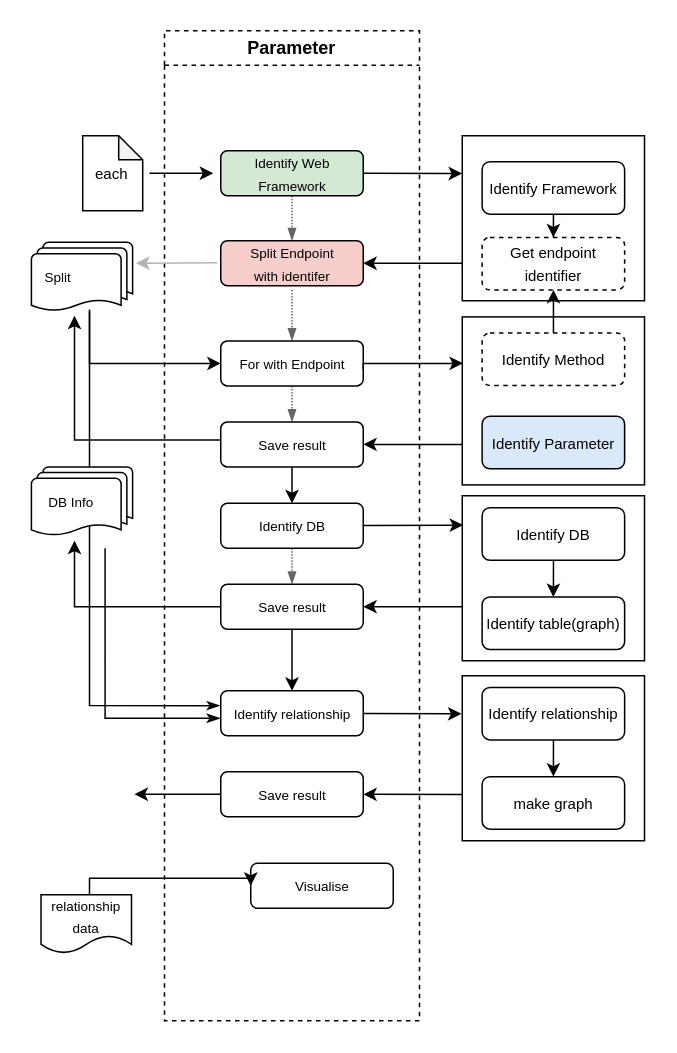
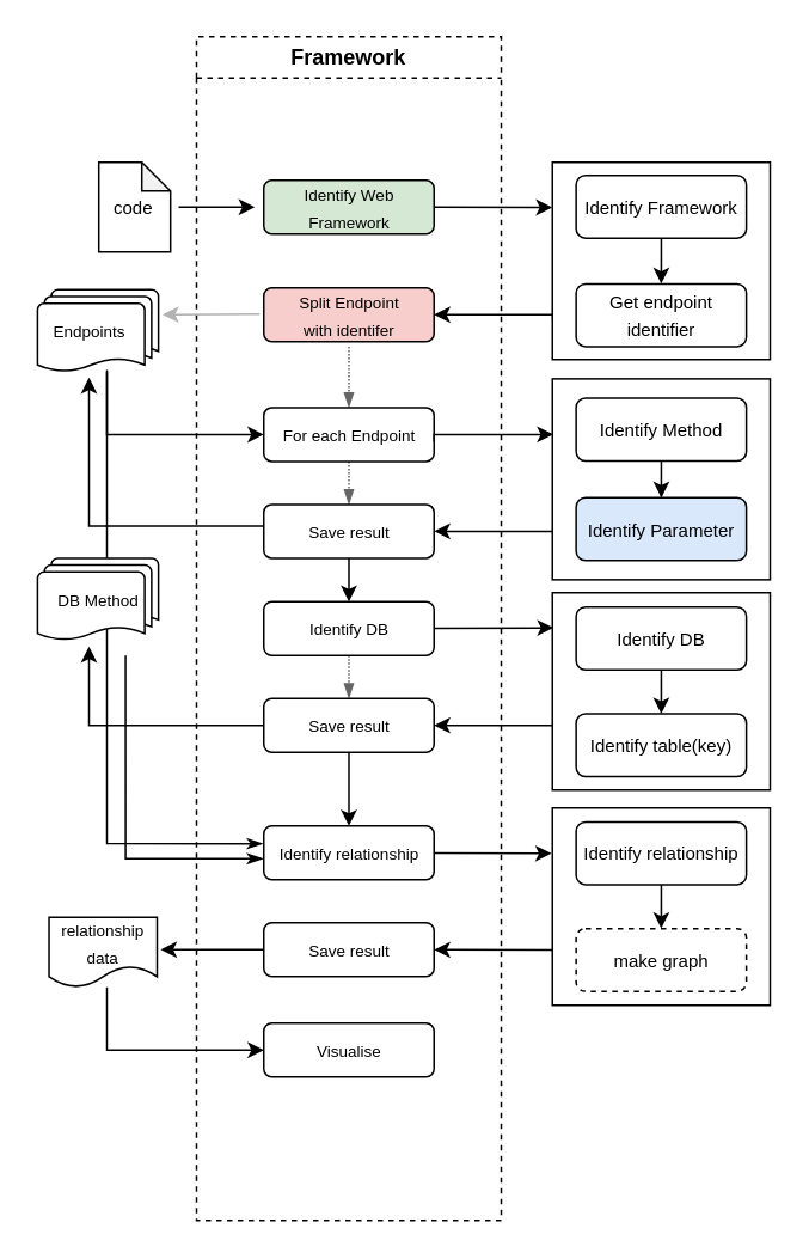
- <mxCell id="4" value="Parameter" style="swimlane;whiteSpace=wrap;html=1;dashed=1;" vertex="1" parent="1"><mxGeometry x="109" y="20" width="170" height="660" as="geometry"><mxRectangle x="320" y="300" width="100" height="30" as="alternateBounds" /></mxGeometry></mxCell>
+ <mxCell id="4" value="Framework" style="swimlane;whiteSpace=wrap;html=1;dashed=1;" vertex="1" parent="1"><mxGeometry x="109" y="20" width="170" height="660" as="geometry"><mxRectangle x="320" y="300" width="100" height="30" as="alternateBounds" /></mxGeometry></mxCell>
- <mxCell id="3" value="&lt;font style=&quot;font-size: 10px;&quot;&gt;each&lt;/font&gt;" style="shape=note;whiteSpace=wrap;html=1;backgroundOutline=1;darkOpacity=0.05;size=16;" vertex="1" parent="1"><mxGeometry x="54.47" y="90" width="40" height="50" as="geometry" /></mxCell>
+ <mxCell id="3" value="&lt;font style=&quot;font-size: 10px;&quot;&gt;code&lt;/font&gt;" style="shape=note;whiteSpace=wrap;html=1;backgroundOutline=1;darkOpacity=0.05;size=16;" vertex="1" parent="1"><mxGeometry x="54.47" y="90" width="40" height="50" as="geometry" /></mxCell>
- <mxCell id="17" value="&lt;font size=&quot;1&quot;&gt;Identify Framework&lt;/font&gt;" style="rounded=1;whiteSpace=wrap;html=1;" vertex="1" parent="1"><mxGeometry x="320.75" y="107.25" width="95" height="35" as="geometry" /></mxCell>
+ <mxCell id="17" value="&lt;font size=&quot;1&quot;&gt;Identify Framework&lt;/font&gt;" style="rounded=1;whiteSpace=wrap;html=1;" vertex="1" parent="1"><mxGeometry x="320.75" y="97.25" width="95" height="35" as="geometry" /></mxCell>
- <mxCell id="5" style="rounded=0;orthogonalLoop=1;jettySize=auto;html=1;dashed=1;dashPattern=1 1;strokeColor=#666666;endArrow=blockThin;endFill=1;" edge="1" parent="4" source="6" target="7"><mxGeometry relative="1" as="geometry" /></mxCell>
- <mxCell id="18" value="&lt;font size=&quot;1&quot;&gt;Get endpoint identifier&lt;/font&gt;" style="rounded=1;whiteSpace=wrap;html=1;dashed=1;" vertex="1" parent="1"><mxGeometry x="320.75" y="157.75" width="95" height="35" as="geometry" /></mxCell>
+ <mxCell id="18" value="&lt;font size=&quot;1&quot;&gt;Get endpoint identifier&lt;/font&gt;" style="rounded=1;whiteSpace=wrap;html=1;" vertex="1" parent="1"><mxGeometry x="320.75" y="157.75" width="95" height="35" as="geometry" /></mxCell>
- <mxCell id="20" value="&lt;font style=&quot;font-size: 9px;&quot;&gt;&amp;nbsp; &amp;nbsp;Split&lt;/font&gt;" style="strokeWidth=1;html=1;shape=mxgraph.flowchart.multi-document;whiteSpace=wrap;align=left;" vertex="1" parent="1"><mxGeometry x="20.27" y="161" width="67.47" height="46" as="geometry" /></mxCell>
+ <mxCell id="20" value="&lt;font style=&quot;font-size: 9px;&quot;&gt;&amp;nbsp; &amp;nbsp;Endpoints&lt;/font&gt;" style="strokeWidth=1;html=1;shape=mxgraph.flowchart.multi-document;whiteSpace=wrap;align=left;" vertex="1" parent="1"><mxGeometry x="20.27" y="161" width="67.47" height="46" as="geometry" /></mxCell>
- <mxCell id="29" style="edgeStyle=orthogonalEdgeStyle;rounded=0;orthogonalLoop=1;jettySize=auto;html=1;" edge="1" parent="1" source="30" target="18"><mxGeometry relative="1" as="geometry" /></mxCell>
+ <mxCell id="29" style="edgeStyle=orthogonalEdgeStyle;rounded=0;orthogonalLoop=1;jettySize=auto;html=1;" edge="1" parent="1" source="30" target="31"><mxGeometry relative="1" as="geometry" /></mxCell>
- <mxCell id="30" value="&lt;font size=&quot;1&quot;&gt;Identify Method&lt;/font&gt;" style="rounded=1;whiteSpace=wrap;html=1;dashed=1;" vertex="1" parent="1"><mxGeometry x="320.75" y="221.5" width="95" height="35" as="geometry" /></mxCell>
+ <mxCell id="30" value="&lt;font size=&quot;1&quot;&gt;Identify Method&lt;/font&gt;" style="rounded=1;whiteSpace=wrap;html=1;" vertex="1" parent="1"><mxGeometry x="320.75" y="221.5" width="95" height="35" as="geometry" /></mxCell>
- <mxCell id="23" value="&lt;font style=&quot;font-size: 9px;&quot;&gt;For with Endpoint&lt;br&gt;&lt;/font&gt;" style="rounded=1;whiteSpace=wrap;html=1;" vertex="1" parent="1"><mxGeometry x="146.5" y="226.75" width="95" height="30" as="geometry" /></mxCell>
+ <mxCell id="23" value="&lt;font style=&quot;font-size: 9px;&quot;&gt;For each Endpoint&lt;br&gt;&lt;/font&gt;" style="rounded=1;whiteSpace=wrap;html=1;" vertex="1" parent="1"><mxGeometry x="146.5" y="226.75" width="95" height="30" as="geometry" /></mxCell>
- <mxCell id="47" value="&lt;font style=&quot;font-size: 9px;&quot;&gt;&amp;nbsp; &amp;nbsp; DB Info&lt;/font&gt;" style="strokeWidth=1;html=1;shape=mxgraph.flowchart.multi-document;whiteSpace=wrap;align=left;" vertex="1" parent="1"><mxGeometry x="20.27" y="310.75" width="67.47" height="46" as="geometry" /></mxCell>
+ <mxCell id="47" value="&lt;font style=&quot;font-size: 9px;&quot;&gt;&amp;nbsp; &amp;nbsp; DB Method&lt;/font&gt;" style="strokeWidth=1;html=1;shape=mxgraph.flowchart.multi-document;whiteSpace=wrap;align=left;" vertex="1" parent="1"><mxGeometry x="20.27" y="310.75" width="67.47" height="46" as="geometry" /></mxCell>
- <mxCell id="43" value="&lt;font size=&quot;1&quot;&gt;Identify table(graph)&lt;/font&gt;" style="rounded=1;whiteSpace=wrap;html=1;" vertex="1" parent="1"><mxGeometry x="320.75" y="397.5" width="95" height="35" as="geometry" /></mxCell>
+ <mxCell id="43" value="&lt;font size=&quot;1&quot;&gt;Identify table(key)&lt;/font&gt;" style="rounded=1;whiteSpace=wrap;html=1;" vertex="1" parent="1"><mxGeometry x="320.75" y="397.5" width="95" height="35" as="geometry" /></mxCell>
- <mxCell id="51" value="&lt;font size=&quot;1&quot;&gt;make graph&lt;/font&gt;" style="rounded=1;whiteSpace=wrap;html=1;" vertex="1" parent="1"><mxGeometry x="320.75" y="517.25" width="95" height="35" as="geometry" /></mxCell>
+ <mxCell id="51" value="&lt;font size=&quot;1&quot;&gt;make graph&lt;/font&gt;" style="rounded=1;whiteSpace=wrap;html=1;dashed=1;" vertex="1" parent="1"><mxGeometry x="320.75" y="517.25" width="95" height="35" as="geometry" /></mxCell>
- <mxCell id="11" value="&lt;font style=&quot;font-size: 9px;&quot;&gt;Visualise&lt;/font&gt;" style="rounded=1;whiteSpace=wrap;html=1;" vertex="1" parent="4"><mxGeometry x="57.5" y="555" width="95" height="30" as="geometry" /></mxCell>
+ <mxCell id="11" value="&lt;font style=&quot;font-size: 9px;&quot;&gt;Visualise&lt;/font&gt;" style="rounded=1;whiteSpace=wrap;html=1;" vertex="1" parent="4"><mxGeometry x="37.5" y="550" width="95" height="30" as="geometry" /></mxCell>
- <mxCell id="55" value="&lt;font style=&quot;font-size: 9px;&quot;&gt;relationship data&lt;/font&gt;" style="shape=document;whiteSpace=wrap;html=1;boundedLbl=1;" vertex="1" parent="1"><mxGeometry x="26.69" y="596" width="60.31" height="39" as="geometry" /></mxCell>
+ <mxCell id="55" value="&lt;font style=&quot;font-size: 9px;&quot;&gt;relationship data&lt;/font&gt;" style="shape=document;whiteSpace=wrap;html=1;boundedLbl=1;" vertex="1" parent="1"><mxGeometry x="26.69" y="511" width="60.31" height="39" as="geometry" /></mxCell>
